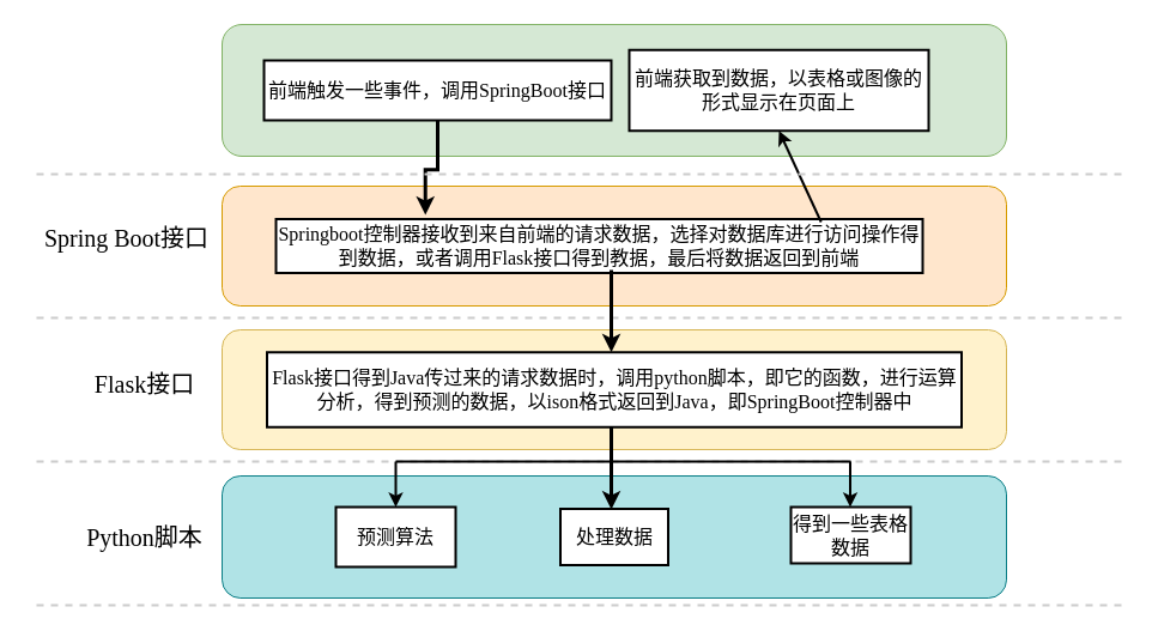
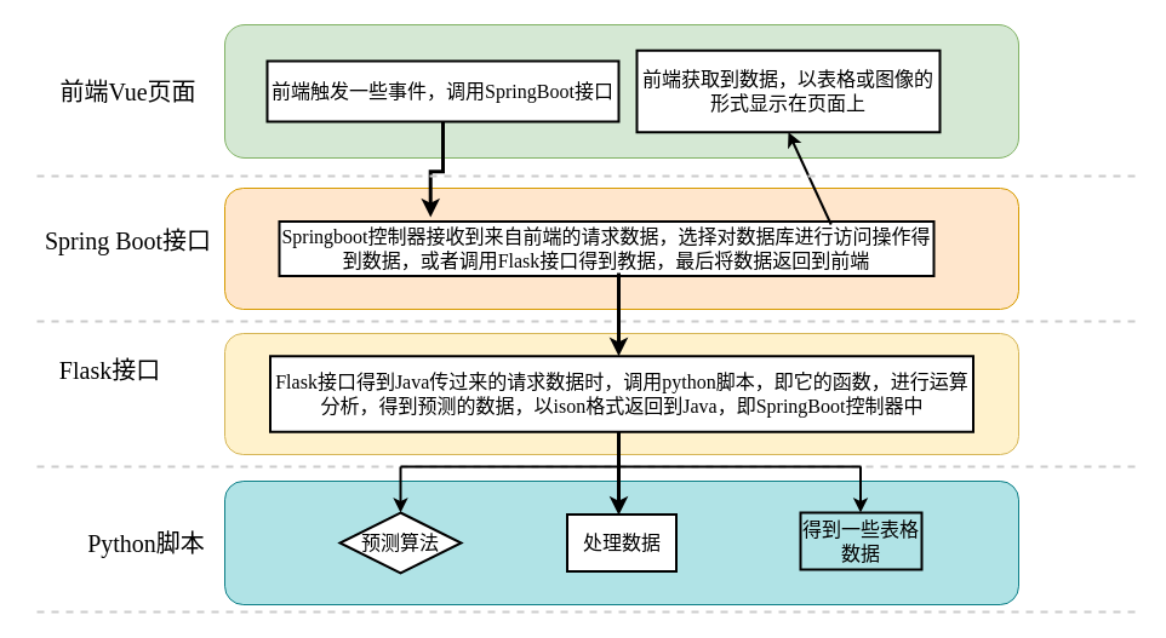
+ <mxCell id="2" value="&lt;font style=&quot;vertical-align: inherit;&quot;&gt;&lt;font face=&quot;宋体&quot; style=&quot;vertical-align: inherit;&quot;&gt;前端Vue页面&lt;/font&gt;&lt;/font&gt;" style="text;html=1;align=center;verticalAlign=middle;resizable=0;points=[];autosize=1;strokeColor=none;fillColor=none;fontFamily=Times New Roman;fontSize=20;" vertex="1" parent="1"><mxGeometry x="40" width="130" height="40" as="geometry" y="55" /></mxCell>
- <mxCell id="15" value="&lt;font style=&quot;font-size: 20px;&quot; face=&quot;宋体&quot;&gt;Flask接口&lt;/font&gt;" style="text;html=1;align=center;verticalAlign=middle;resizable=0;points=[];autosize=1;strokeColor=none;fillColor=none;fontFamily=Times New Roman;" vertex="1" parent="1"><mxGeometry x="65" y="300" width="110" height="40" as="geometry" /></mxCell>
+ <mxCell id="15" value="&lt;font style=&quot;font-size: 20px;&quot; face=&quot;宋体&quot;&gt;Flask接口&lt;/font&gt;" style="text;html=1;align=center;verticalAlign=middle;resizable=0;points=[];autosize=1;strokeColor=none;fillColor=none;fontFamily=Times New Roman;" vertex="1" parent="1"><mxGeometry x="35" y="285" width="110" height="40" as="geometry" /></mxCell>
- <mxCell id="23" value="&lt;font style=&quot;font-size: 16px;&quot; face=&quot;宋体&quot;&gt;得到一些表格数据&lt;/font&gt;" style="rounded=0;whiteSpace=wrap;html=1;fontFamily=Times New Roman;strokeWidth=2;" vertex="1" parent="1"><mxGeometry x="660" y="423" width="100" height="47" as="geometry" /></mxCell>
+ <mxCell id="23" value="&lt;font style=&quot;font-size: 16px;&quot; face=&quot;宋体&quot;&gt;得到一些表格数据&lt;/font&gt;" style="rounded=0;whiteSpace=wrap;html=1;fontFamily=Times New Roman;strokeWidth=2;fillColor=#b0e3e6;" vertex="1" parent="1"><mxGeometry x="660" y="423" width="100" height="47" as="geometry" /></mxCell>
- <mxCell id="24" value="&lt;font style=&quot;font-size: 16px;&quot; face=&quot;宋体&quot;&gt;预测算法&lt;/font&gt;" style="rounded=0;whiteSpace=wrap;html=1;fontFamily=Times New Roman;strokeWidth=2;" vertex="1" parent="1"><mxGeometry x="280" y="423" width="100" height="50" as="geometry" /></mxCell>
+ <mxCell id="24" value="&lt;font style=&quot;font-size: 16px;&quot; face=&quot;宋体&quot;&gt;预测算法&lt;/font&gt;" style="rhombus;whiteSpace=wrap;html=1;fontFamily=Times New Roman;strokeWidth=2;" vertex="1" parent="1"><mxGeometry x="280" y="423" width="100" height="50" as="geometry" /></mxCell>
